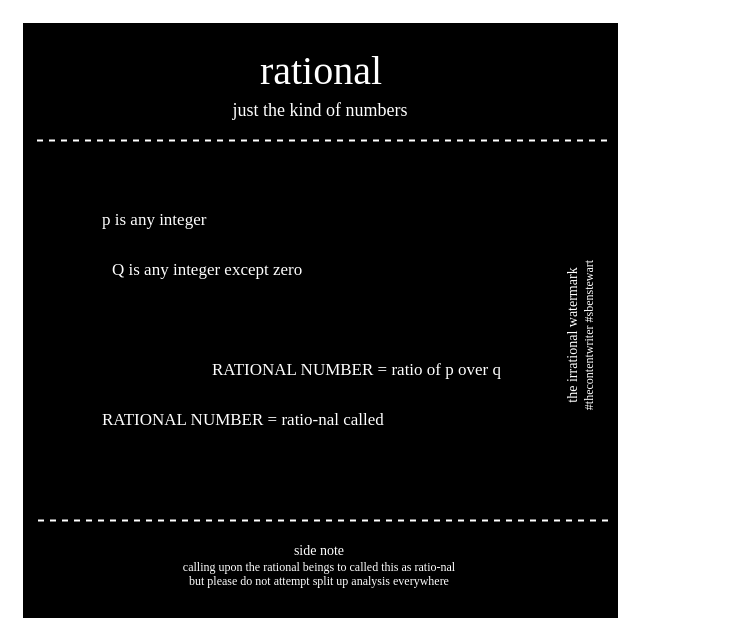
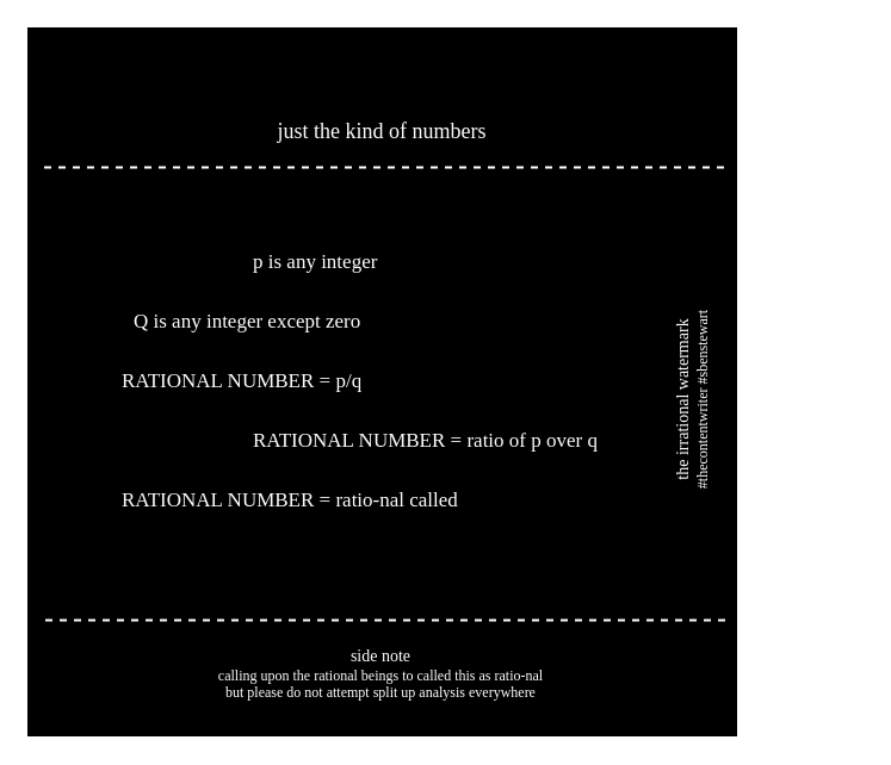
- <mxCell id="3" value="&lt;font face=&quot;xkcd&quot;&gt;&lt;span style=&quot;font-size: 40px&quot;&gt;rational&lt;/span&gt;&lt;br&gt;&lt;/font&gt;" style="text;html=1;strokeColor=none;fillColor=none;align=center;verticalAlign=middle;whiteSpace=wrap;rounded=0;fontColor=#FFFFFF;" parent="1" vertex="1"><mxGeometry x="26" y="60" width="590" height="20" as="geometry" /></mxCell>
- <mxCell id="11" value="p is any integer" style="text;html=1;strokeColor=none;fillColor=none;align=left;verticalAlign=middle;whiteSpace=wrap;rounded=0;fontFamily=xkcd;fontSize=17;fontColor=#FFFFFF;" vertex="1" parent="1"><mxGeometry x="100" y="210" width="332" height="20" as="geometry" /></mxCell>
+ <mxCell id="11" value="p is any integer" style="text;html=1;strokeColor=none;fillColor=none;align=left;verticalAlign=middle;whiteSpace=wrap;rounded=0;fontFamily=xkcd;fontSize=17;fontColor=#FFFFFF;" vertex="1" parent="1"><mxGeometry x="210" y="210" width="332" height="20" as="geometry" /></mxCell>
+ <mxCell id="10" value="RATIONAL NUMBER = p/q" style="text;html=1;strokeColor=none;fillColor=none;align=left;verticalAlign=middle;whiteSpace=wrap;rounded=0;fontFamily=xkcd;fontSize=17;fontColor=#FFFFFF;" parent="1" vertex="1"><mxGeometry x="100" y="310" width="332" height="20" as="geometry" /></mxCell>
